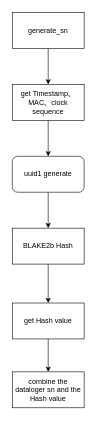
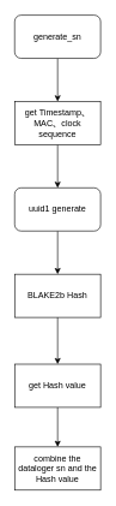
- <mxCell id="3" value="generate_sn" style="rounded=0;whiteSpace=wrap;html=1;" vertex="1" parent="1"><mxGeometry x="20" y="20" width="120" height="60" as="geometry" /></mxCell>
+ <mxCell id="3" value="generate_sn" style="whiteSpace=wrap;html=1;rounded=1;" vertex="1" parent="1"><mxGeometry x="20" y="20" width="120" height="60" as="geometry" /></mxCell>
